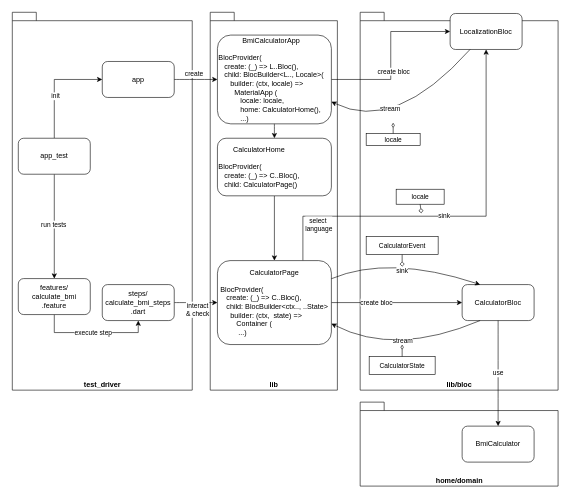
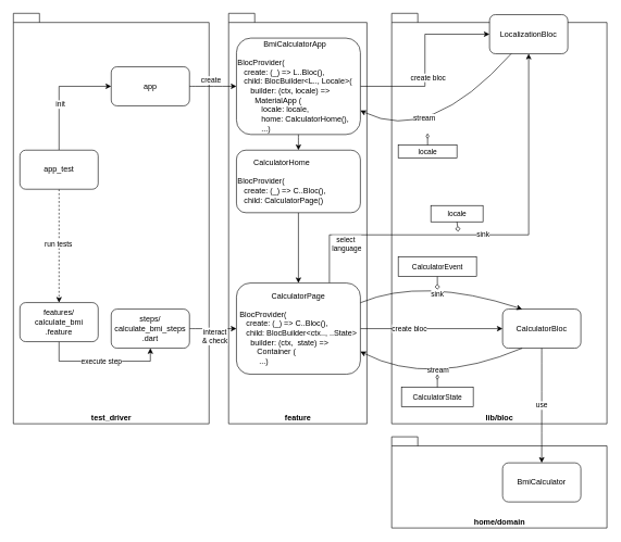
- <mxCell id="32" style="edgeStyle=orthogonalEdgeStyle;rounded=0;orthogonalLoop=1;jettySize=auto;html=1;exitX=0.5;exitY=1;exitDx=0;exitDy=0;entryX=0.5;entryY=0;entryDx=0;entryDy=0;" parent="1" source="34" target="36" edge="1"><mxGeometry relative="1" as="geometry"><mxPoint x="90" y="350" as="sourcePoint" /></mxGeometry></mxCell>
+ <mxCell id="32" style="edgeStyle=orthogonalEdgeStyle;rounded=0;orthogonalLoop=1;jettySize=auto;html=1;exitX=0.5;exitY=1;exitDx=0;exitDy=0;entryX=0.5;entryY=0;entryDx=0;entryDy=0;dashed=1;" parent="1" source="34" target="36" edge="1"><mxGeometry relative="1" as="geometry"><mxPoint x="90" y="350" as="sourcePoint" /></mxGeometry></mxCell>
- <mxCell id="2" value="lib" style="shape=folder;fontStyle=1;spacingTop=10;tabWidth=40;tabHeight=14;tabPosition=left;html=1;verticalAlign=bottom;" parent="1" vertex="1"><mxGeometry x="350" width="212" height="630" as="geometry" y="20" /></mxCell>
+ <mxCell id="2" value="feature" style="shape=folder;fontStyle=1;spacingTop=10;tabWidth=40;tabHeight=14;tabPosition=left;html=1;verticalAlign=bottom;" parent="1" vertex="1"><mxGeometry x="350" width="212" height="630" as="geometry" y="20" /></mxCell>
